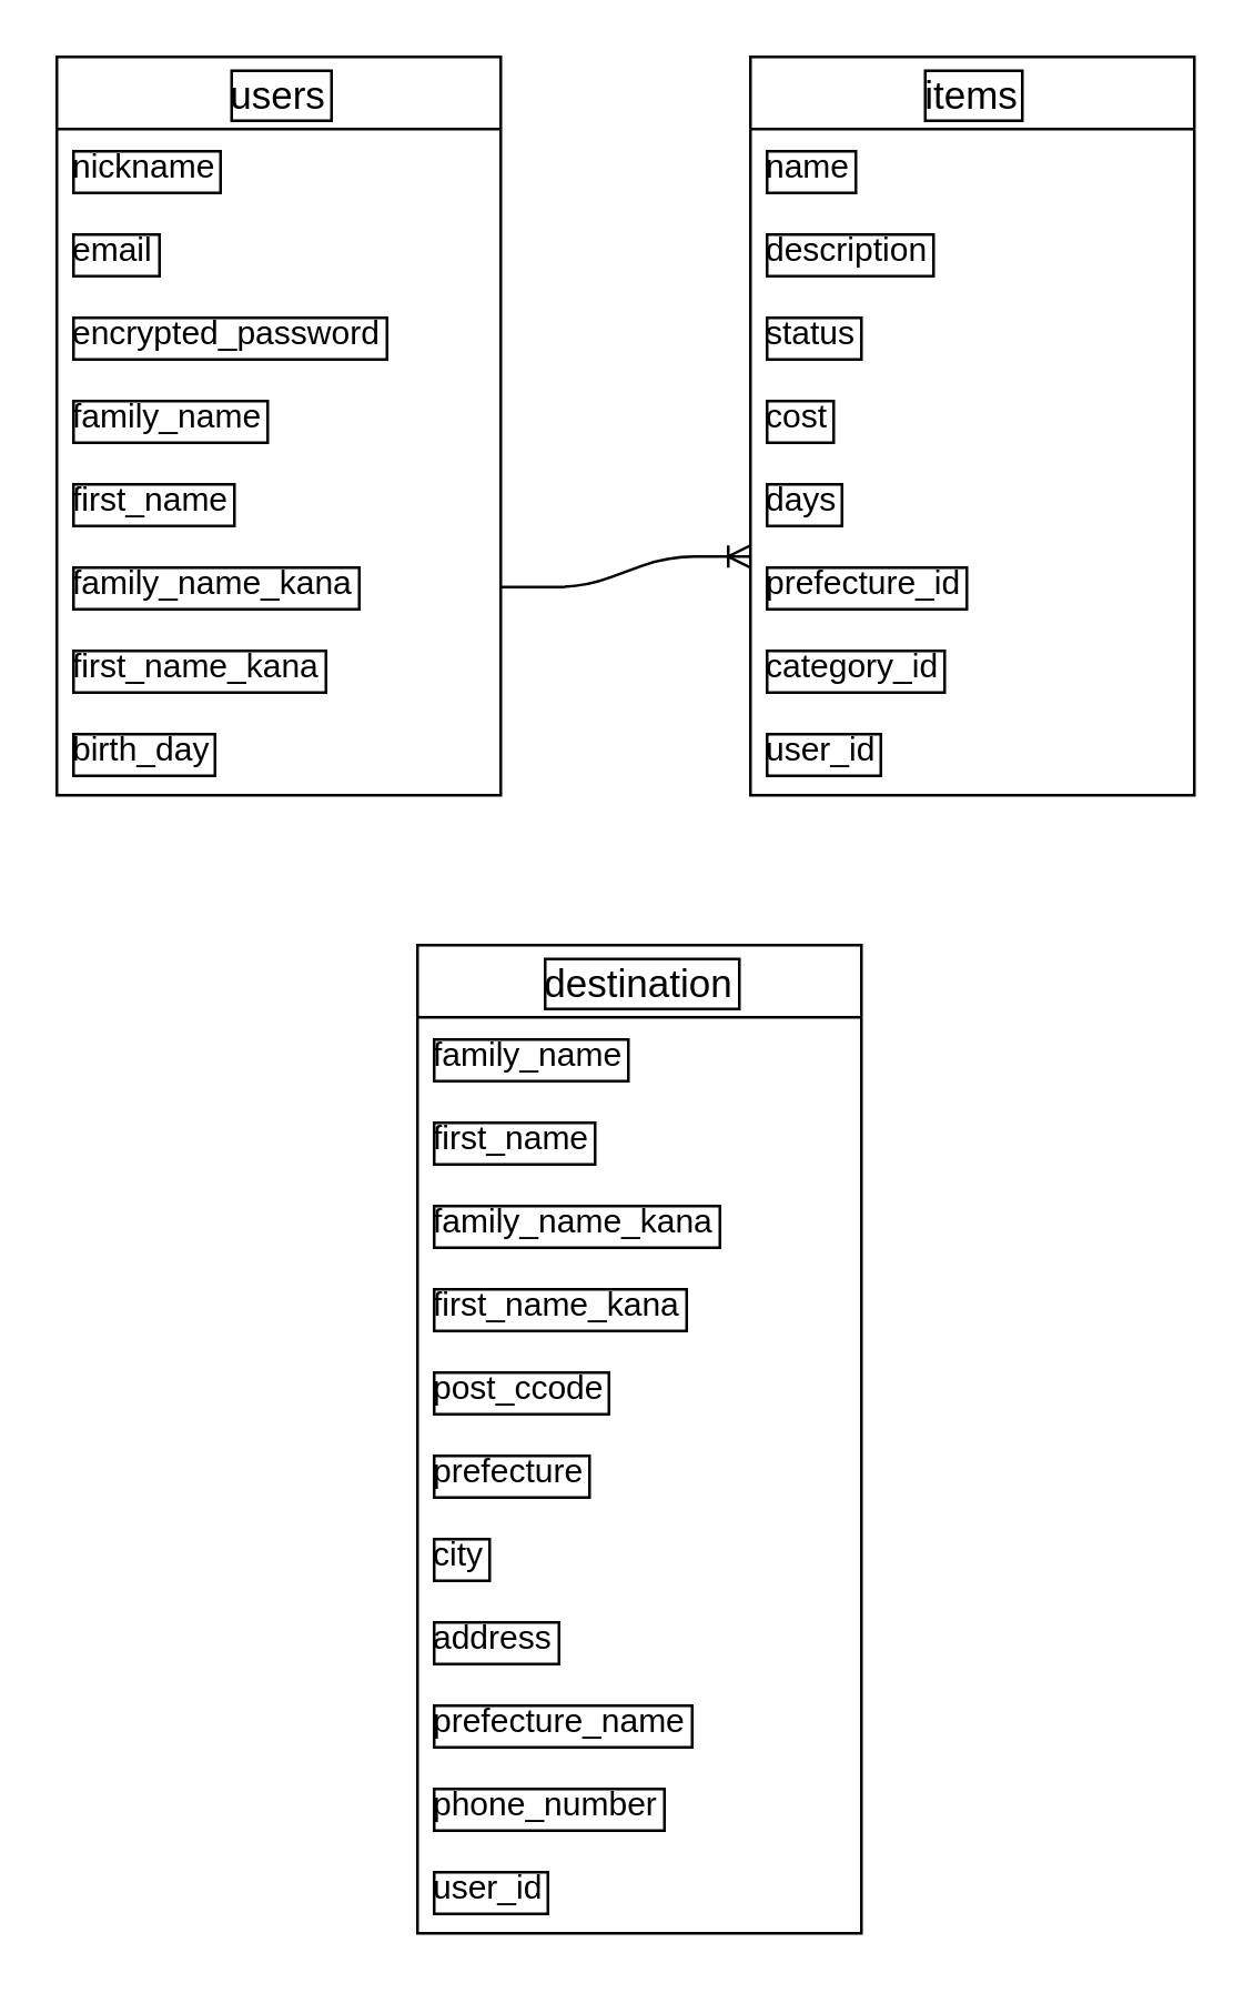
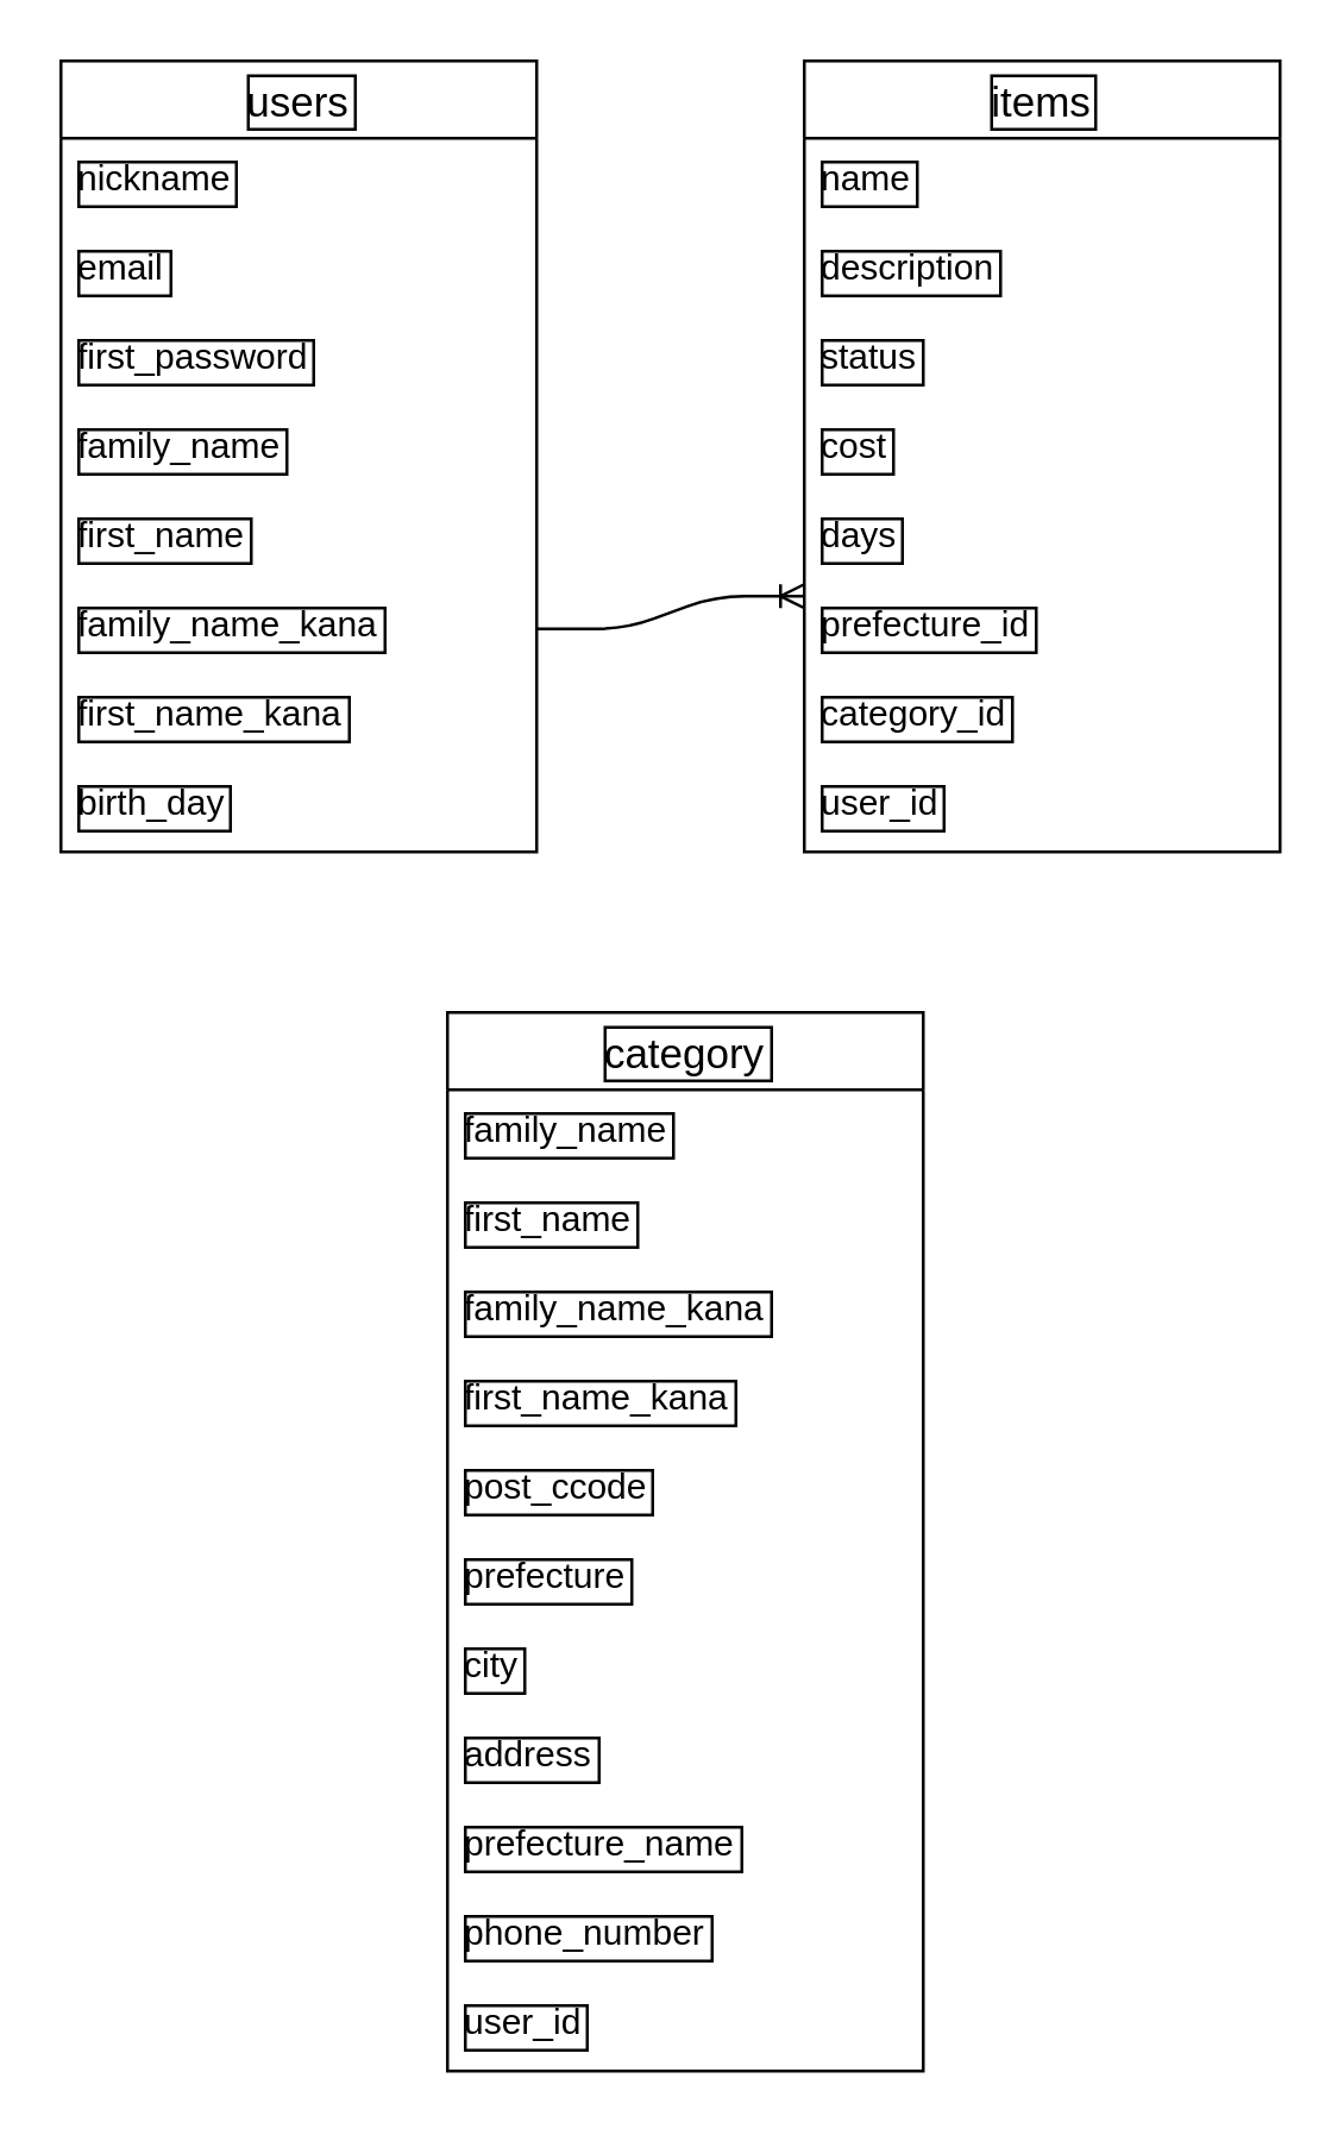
- <mxCell id="5" value="encrypted_password" style="text;strokeColor=none;fillColor=none;spacingLeft=4;spacingRight=4;overflow=hidden;rotatable=0;points=[[0,0.5],[1,0.5]];portConstraint=eastwest;fontSize=12;labelBorderColor=default;" vertex="1" parent="2"><mxGeometry y="86" width="160" height="30" as="geometry" /></mxCell>
+ <mxCell id="5" value="first_password" style="text;strokeColor=none;fillColor=none;spacingLeft=4;spacingRight=4;overflow=hidden;rotatable=0;points=[[0,0.5],[1,0.5]];portConstraint=eastwest;fontSize=12;labelBorderColor=default;" vertex="1" parent="2"><mxGeometry y="86" width="160" height="30" as="geometry" /></mxCell>
- <mxCell id="20" value="destination" style="swimlane;fontStyle=0;childLayout=stackLayout;horizontal=1;startSize=26;horizontalStack=0;resizeParent=1;resizeParentMax=0;resizeLast=0;collapsible=1;marginBottom=0;align=center;fontSize=14;labelBorderColor=default;" vertex="1" parent="1"><mxGeometry x="150" y="340" width="160" height="356" as="geometry" /></mxCell>
+ <mxCell id="20" value="category" style="swimlane;fontStyle=0;childLayout=stackLayout;horizontal=1;startSize=26;horizontalStack=0;resizeParent=1;resizeParentMax=0;resizeLast=0;collapsible=1;marginBottom=0;align=center;fontSize=14;labelBorderColor=default;" vertex="1" parent="1"><mxGeometry x="150" y="340" width="160" height="356" as="geometry" /></mxCell>
